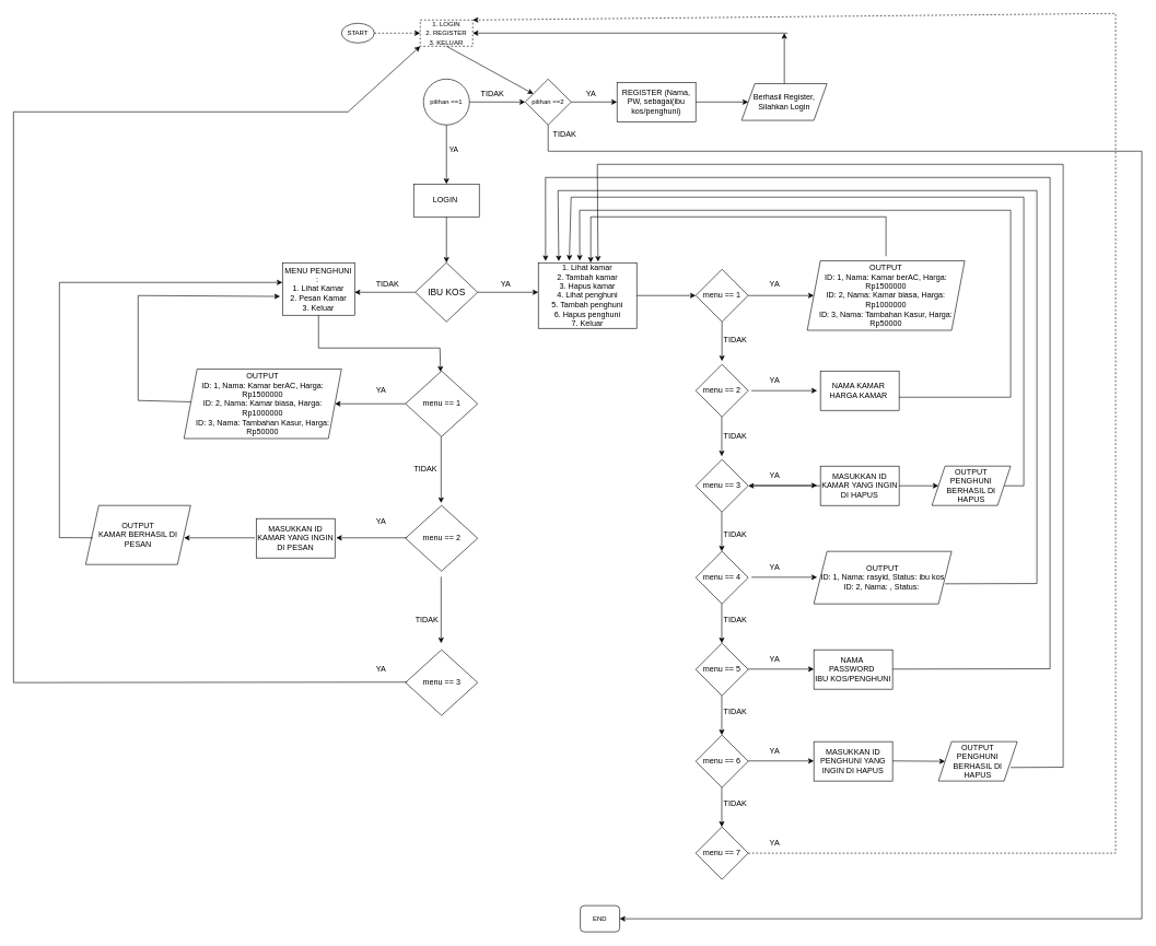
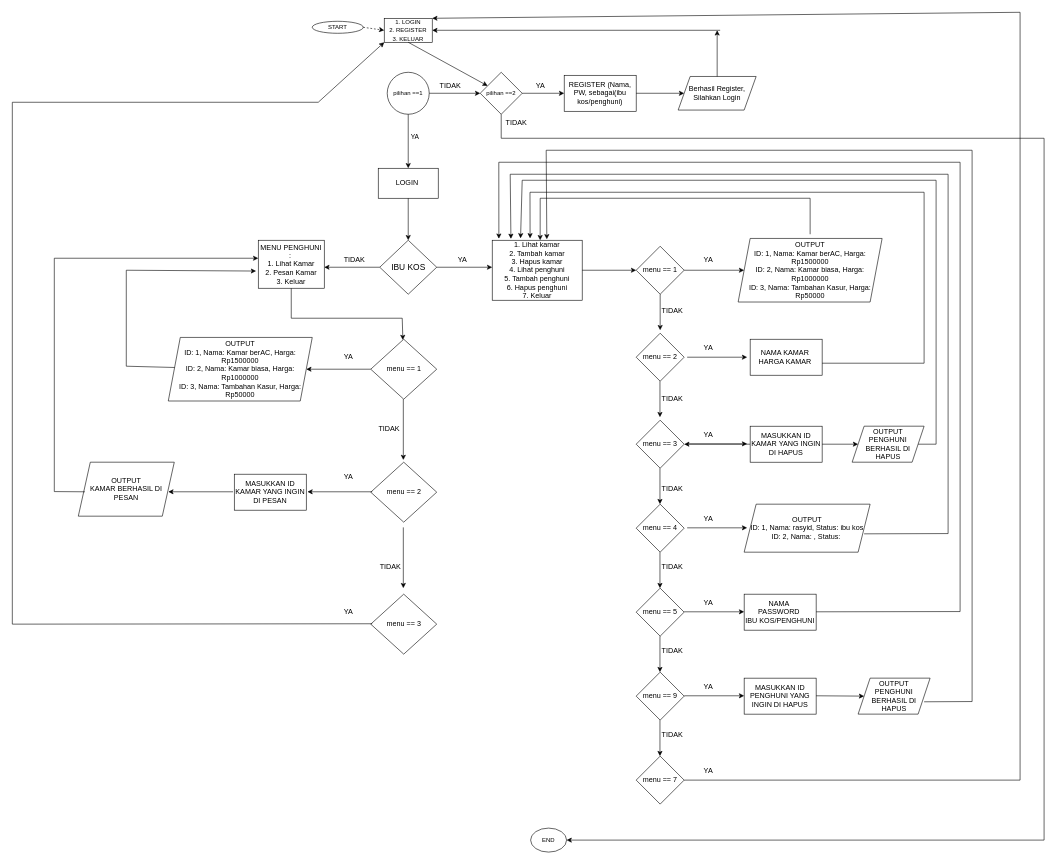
- <mxCell id="2" value="&lt;font size=&quot;1&quot;&gt;START&lt;/font&gt;" style="ellipse;whiteSpace=wrap;html=1;labelBackgroundColor=none;" vertex="1" parent="1"><mxGeometry x="520" y="35" width="50" height="30" as="geometry" /></mxCell>
+ <mxCell id="2" value="&lt;font size=&quot;1&quot;&gt;START&lt;/font&gt;" style="ellipse;whiteSpace=wrap;html=1;labelBackgroundColor=none;" vertex="1" parent="1"><mxGeometry x="520" y="35" width="85" height="20" as="geometry" /></mxCell>
- <mxCell id="4" value="&lt;font size=&quot;1&quot;&gt;1. LOGIN&lt;/font&gt;&lt;div&gt;&lt;font size=&quot;1&quot;&gt;2. REGISTER&lt;/font&gt;&lt;/div&gt;&lt;div&gt;&lt;font size=&quot;1&quot;&gt;3. KELUAR&lt;/font&gt;&lt;/div&gt;" style="rounded=0;whiteSpace=wrap;html=1;labelBackgroundColor=none;dashed=1;" vertex="1" parent="1"><mxGeometry x="640" y="30" width="80" height="40" as="geometry" /></mxCell>
+ <mxCell id="4" value="&lt;font size=&quot;1&quot;&gt;1. LOGIN&lt;/font&gt;&lt;div&gt;&lt;font size=&quot;1&quot;&gt;2. REGISTER&lt;/font&gt;&lt;/div&gt;&lt;div&gt;&lt;font size=&quot;1&quot;&gt;3. KELUAR&lt;/font&gt;&lt;/div&gt;" style="rounded=0;whiteSpace=wrap;html=1;labelBackgroundColor=none;" vertex="1" parent="1"><mxGeometry x="640" y="30" width="80" height="40" as="geometry" /></mxCell>
- <mxCell id="66" value="" style="endArrow=classic;html=1;rounded=0;exitX=1;exitY=0.5;exitDx=0;exitDy=0;entryX=1;entryY=0;entryDx=0;entryDy=0;dashed=1;" edge="1" parent="1" source="42" target="4"><mxGeometry width="50" height="50" relative="1" as="geometry"><mxPoint x="980" y="1230" as="sourcePoint" /><mxPoint x="1680" y="20" as="targetPoint" /><Array as="points"><mxPoint x="1700" y="1300" /><mxPoint x="1700" y="20" /></Array></mxGeometry></mxCell>
+ <mxCell id="66" value="" style="endArrow=classic;html=1;rounded=0;exitX=1;exitY=0.5;exitDx=0;exitDy=0;entryX=1;entryY=0;entryDx=0;entryDy=0;" edge="1" parent="1" source="42" target="4"><mxGeometry width="50" height="50" relative="1" as="geometry"><mxPoint x="980" y="1230" as="sourcePoint" /><mxPoint x="1680" y="20" as="targetPoint" /><Array as="points"><mxPoint x="1700" y="1300" /><mxPoint x="1700" y="20" /></Array></mxGeometry></mxCell>
- <mxCell id="40" value="menu == 6" style="rhombus;whiteSpace=wrap;html=1;labelBackgroundColor=none;" vertex="1" parent="1"><mxGeometry x="1060" y="1120" width="80" height="80" as="geometry" /></mxCell>
+ <mxCell id="40" value="menu == 9" style="rhombus;whiteSpace=wrap;html=1;labelBackgroundColor=none;" vertex="1" parent="1"><mxGeometry x="1060" y="1120" width="80" height="80" as="geometry" /></mxCell>
- <mxCell id="83" value="&lt;font size=&quot;1&quot;&gt;END&lt;/font&gt;" style="whiteSpace=wrap;html=1;labelBackgroundColor=none;rounded=1;" vertex="1" parent="1"><mxGeometry x="884" y="1380" width="60" height="40" as="geometry" /></mxCell>
+ <mxCell id="83" value="&lt;font size=&quot;1&quot;&gt;END&lt;/font&gt;" style="ellipse;whiteSpace=wrap;html=1;labelBackgroundColor=none;" vertex="1" parent="1"><mxGeometry x="884" y="1380" width="60" height="40" as="geometry" /></mxCell>
